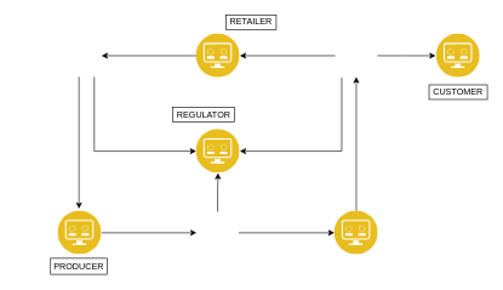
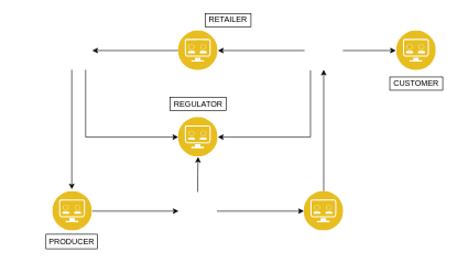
- <mxCell id="23" value="REGULATOR" style="text;html=1;strokeColor=#000000;fillColor=none;align=center;verticalAlign=middle;whiteSpace=wrap;rounded=0;" vertex="1" parent="1"><mxGeometry x="237" y="147" width="85" height="20" as="geometry" /></mxCell>
+ <mxCell id="23" value="REGULATOR" style="text;html=1;strokeColor=#000000;fillColor=none;align=center;verticalAlign=middle;whiteSpace=wrap;rounded=0;" vertex="1" parent="1"><mxGeometry x="257" y="147" width="85" height="20" as="geometry" /></mxCell>
